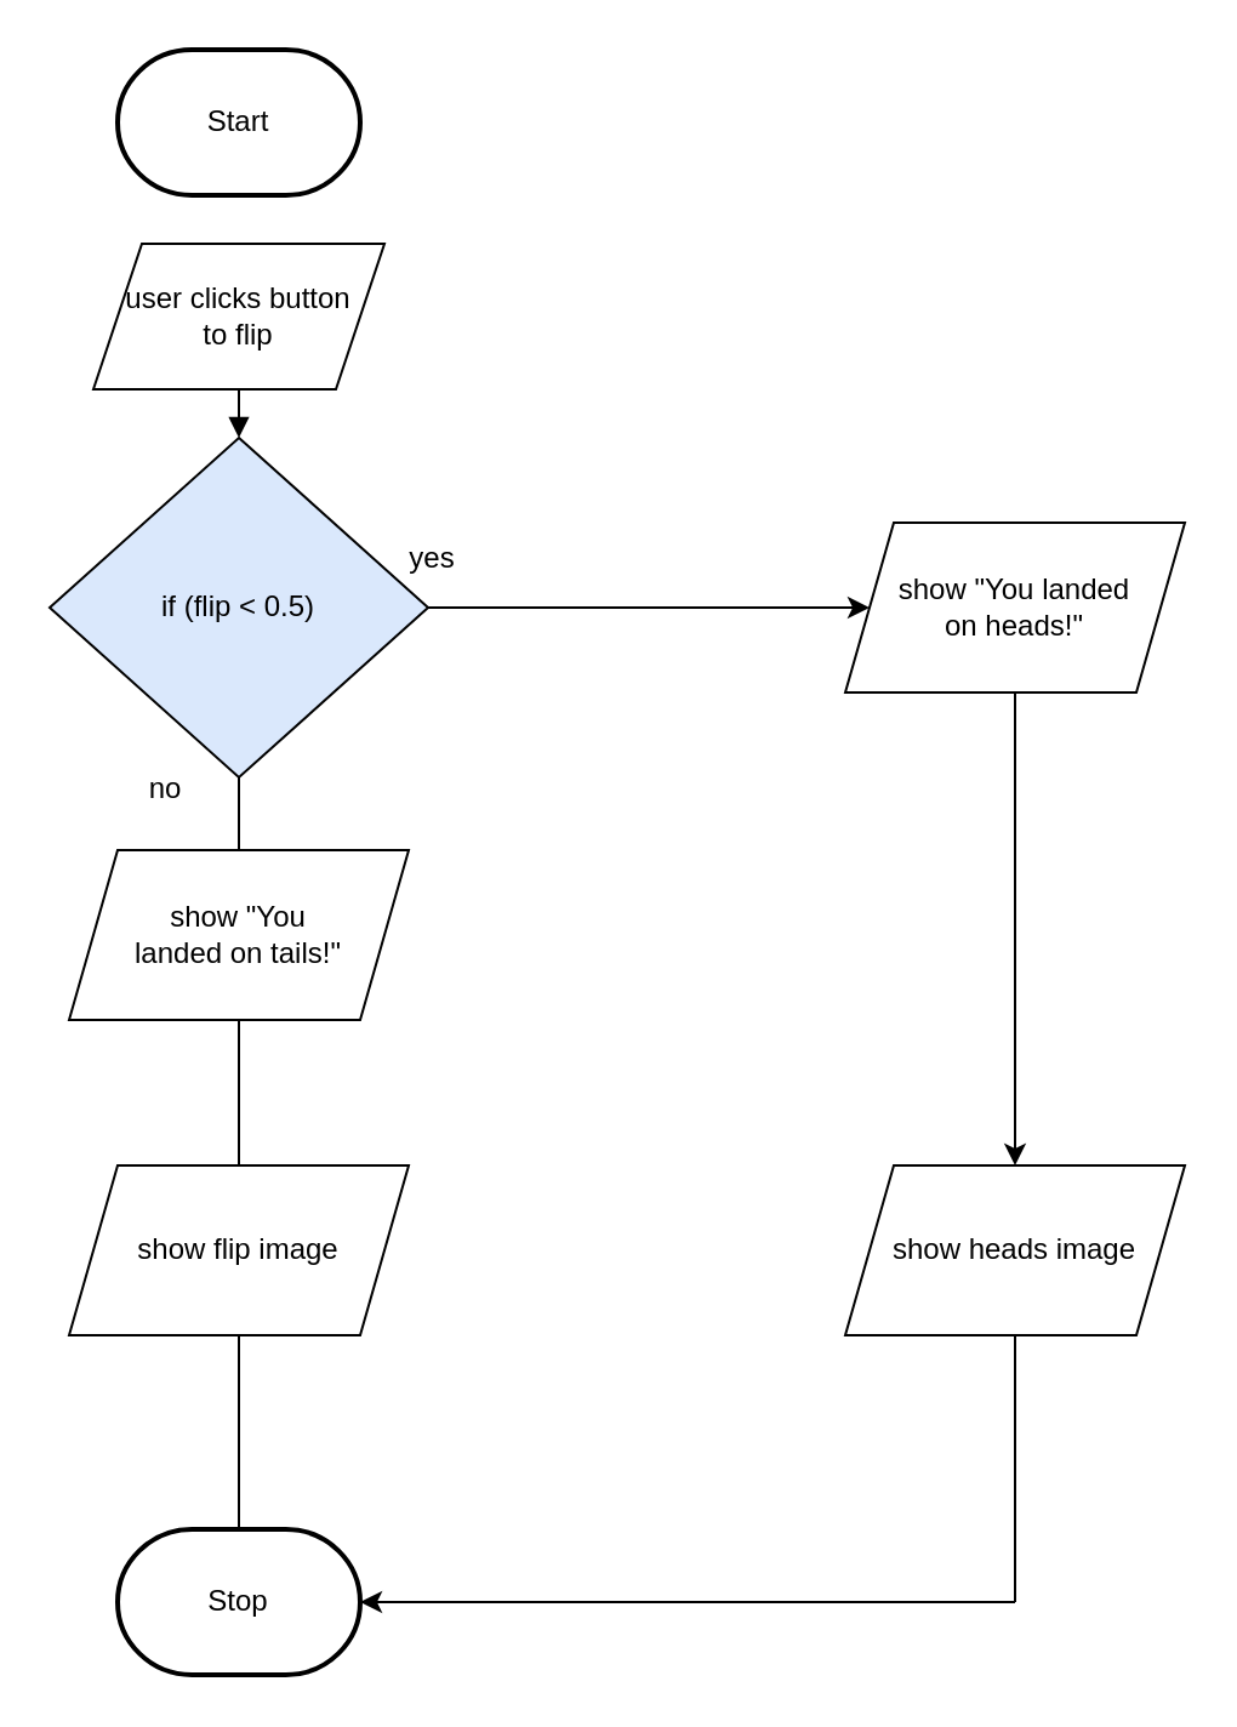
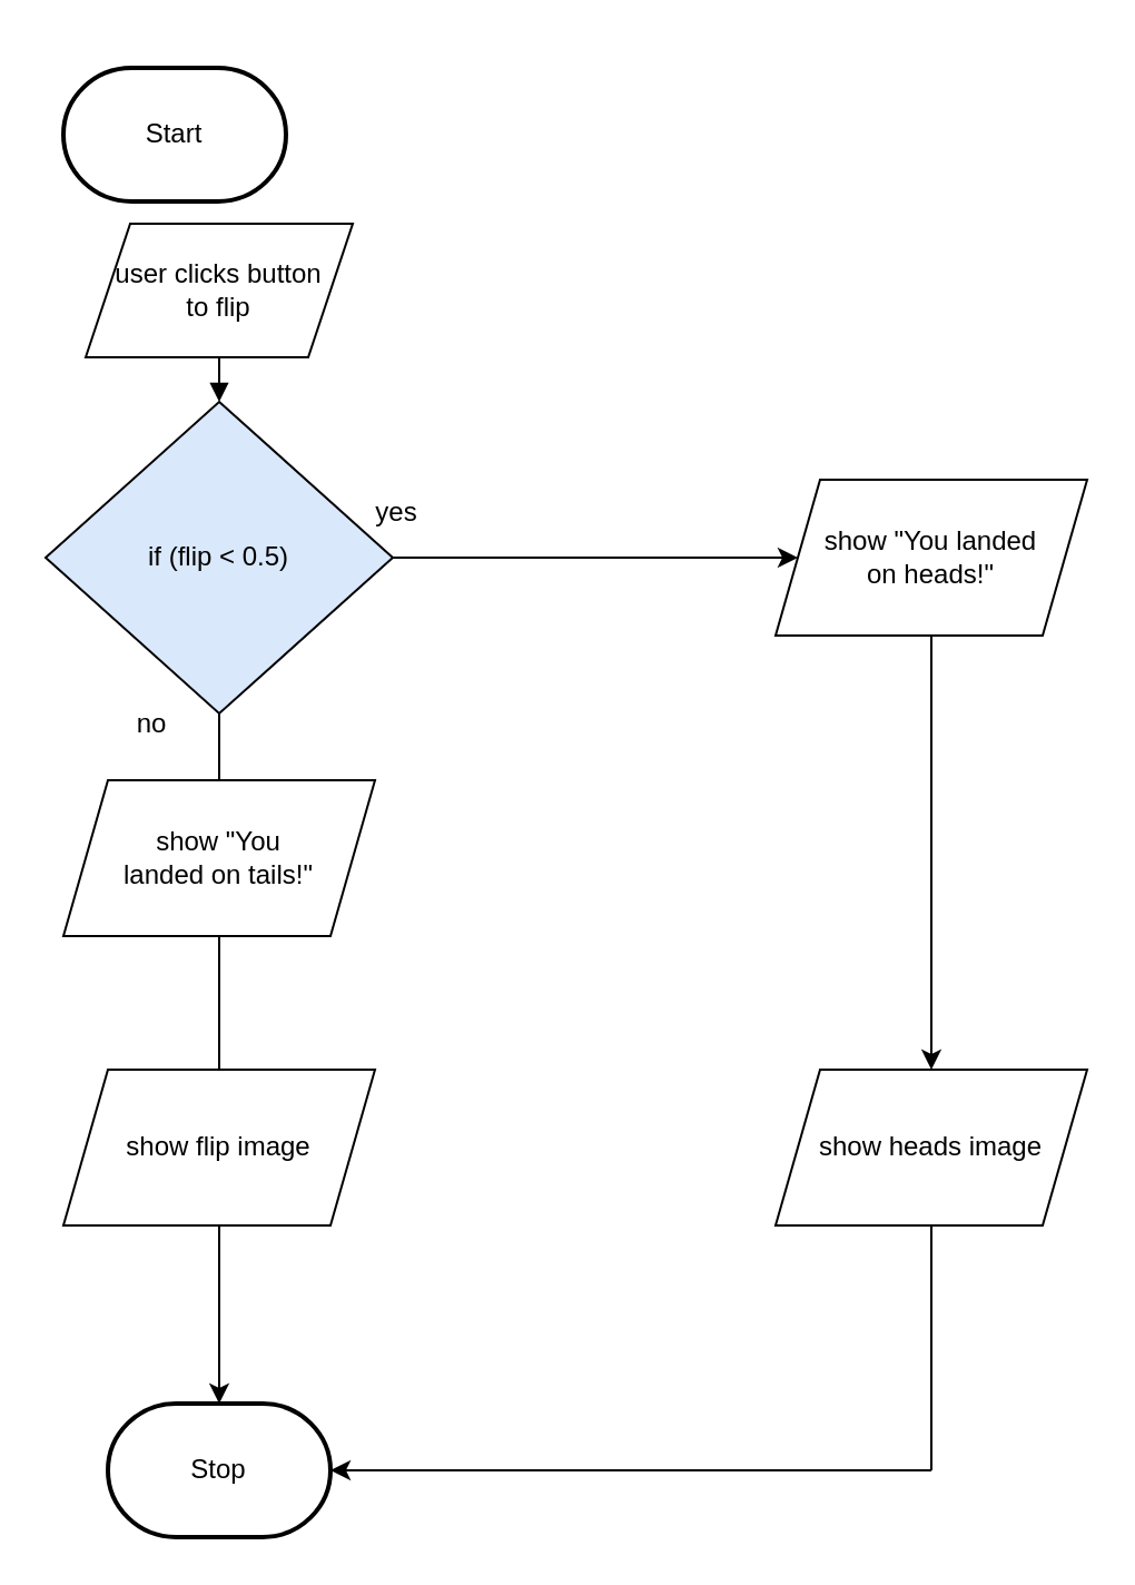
- <mxCell id="3" value="Start" style="strokeWidth=2;html=1;shape=mxgraph.flowchart.terminator;whiteSpace=wrap;" parent="1" vertex="1"><mxGeometry x="48" y="20" width="100" height="60" as="geometry" /></mxCell>
+ <mxCell id="3" value="Start" style="strokeWidth=2;html=1;shape=mxgraph.flowchart.terminator;whiteSpace=wrap;" parent="1" vertex="1"><mxGeometry x="28" y="30" width="100" height="60" as="geometry" /></mxCell>
- <mxCell id="2" style="edgeStyle=orthogonalEdgeStyle;html=1;endArrow=none;endFill=1;rounded=0;startArrow=none;" parent="1" source="15" target="5" edge="1"><mxGeometry relative="1" as="geometry"><mxPoint x="98" y="515" as="targetPoint" /></mxGeometry></mxCell>
+ <mxCell id="2" style="edgeStyle=orthogonalEdgeStyle;html=1;endArrow=classic;endFill=1;rounded=0;startArrow=none;" parent="1" source="15" target="5" edge="1"><mxGeometry relative="1" as="geometry"><mxPoint x="98" y="515" as="targetPoint" /></mxGeometry></mxCell>
